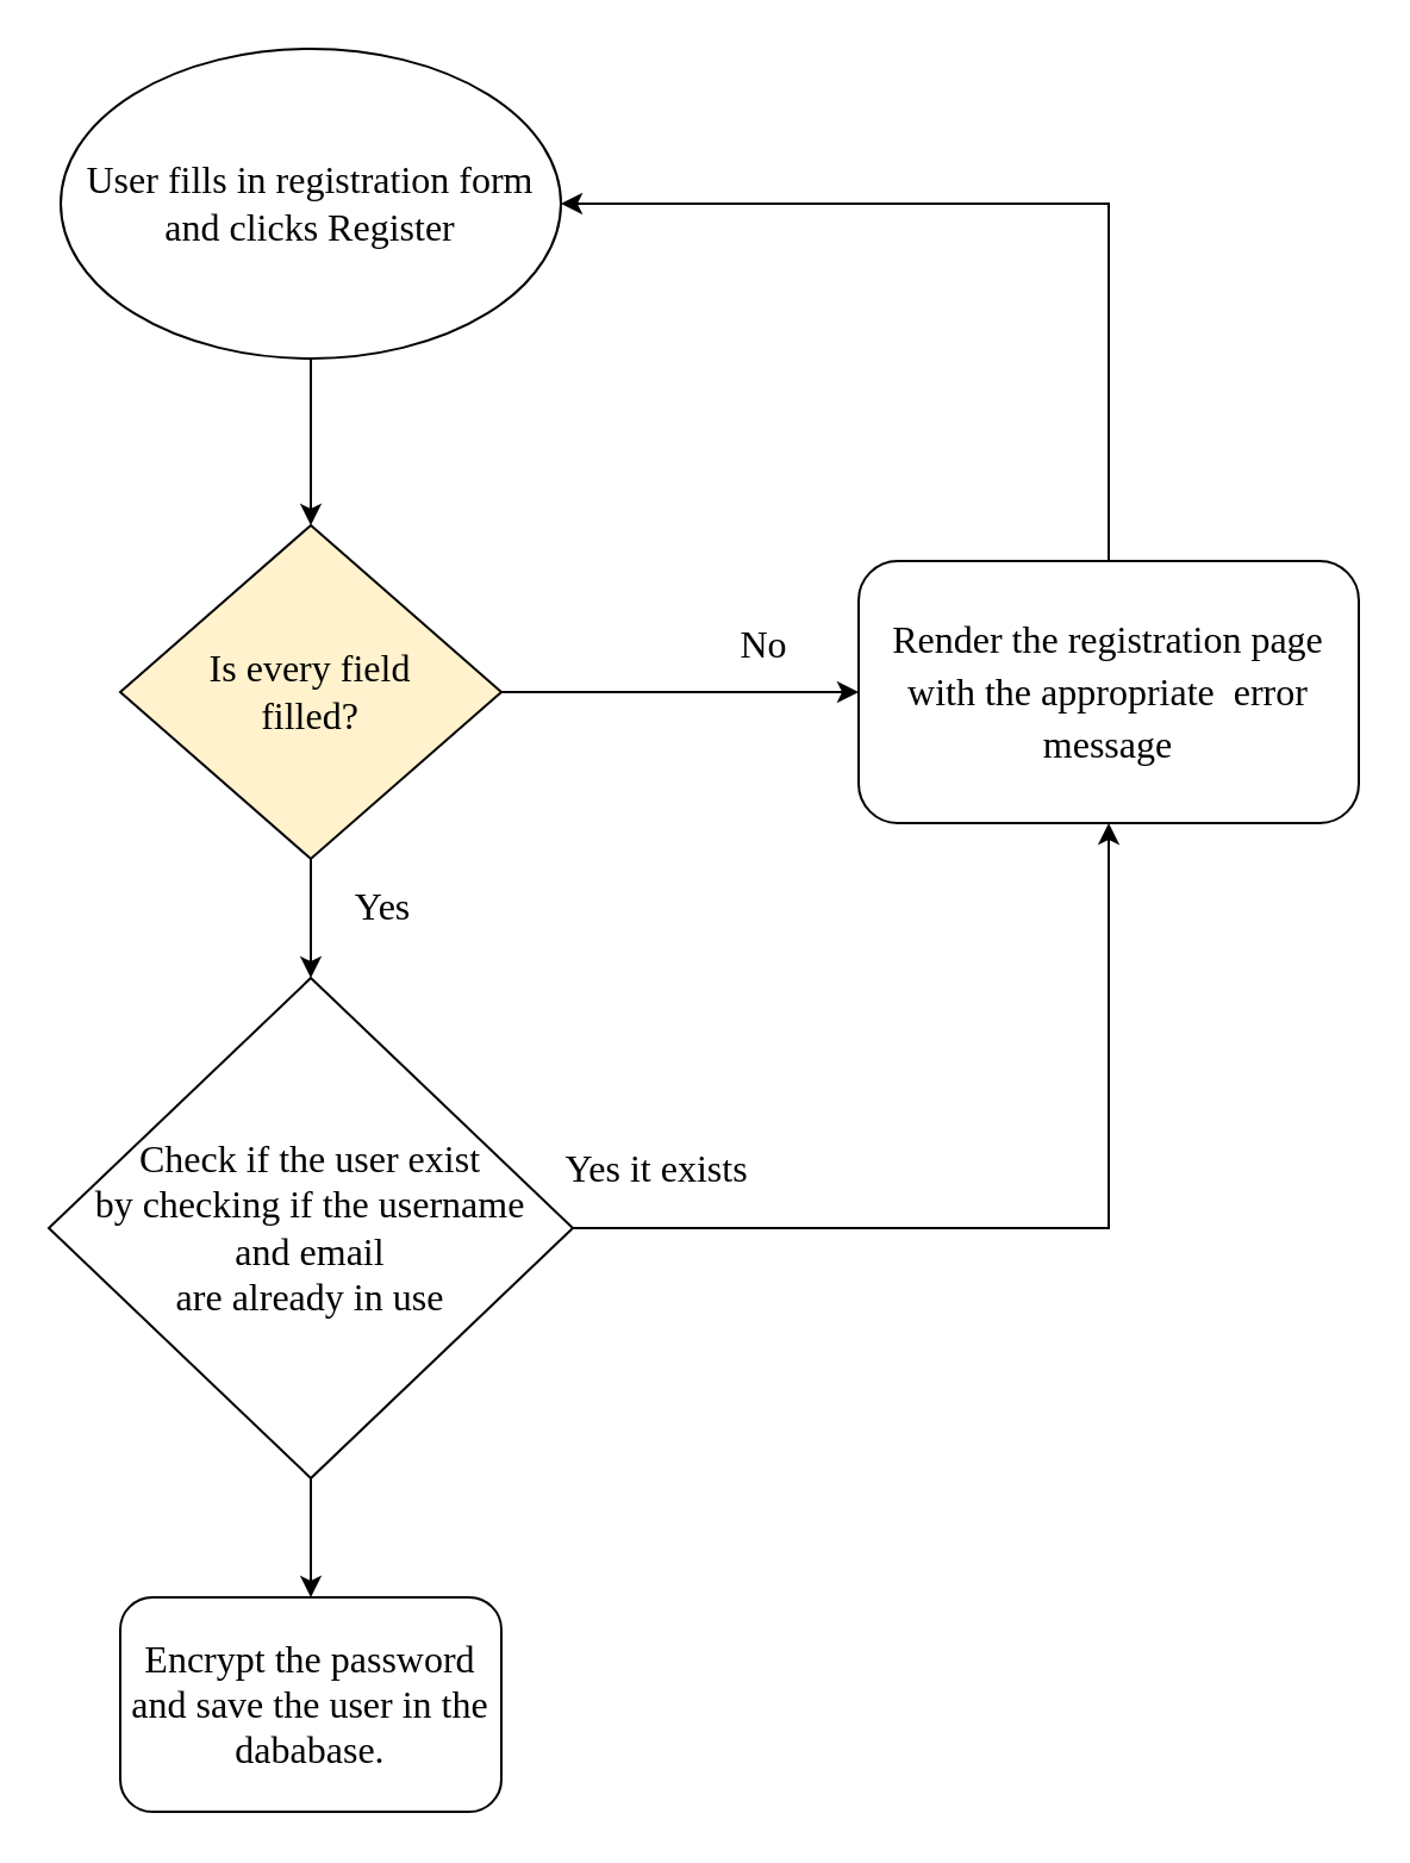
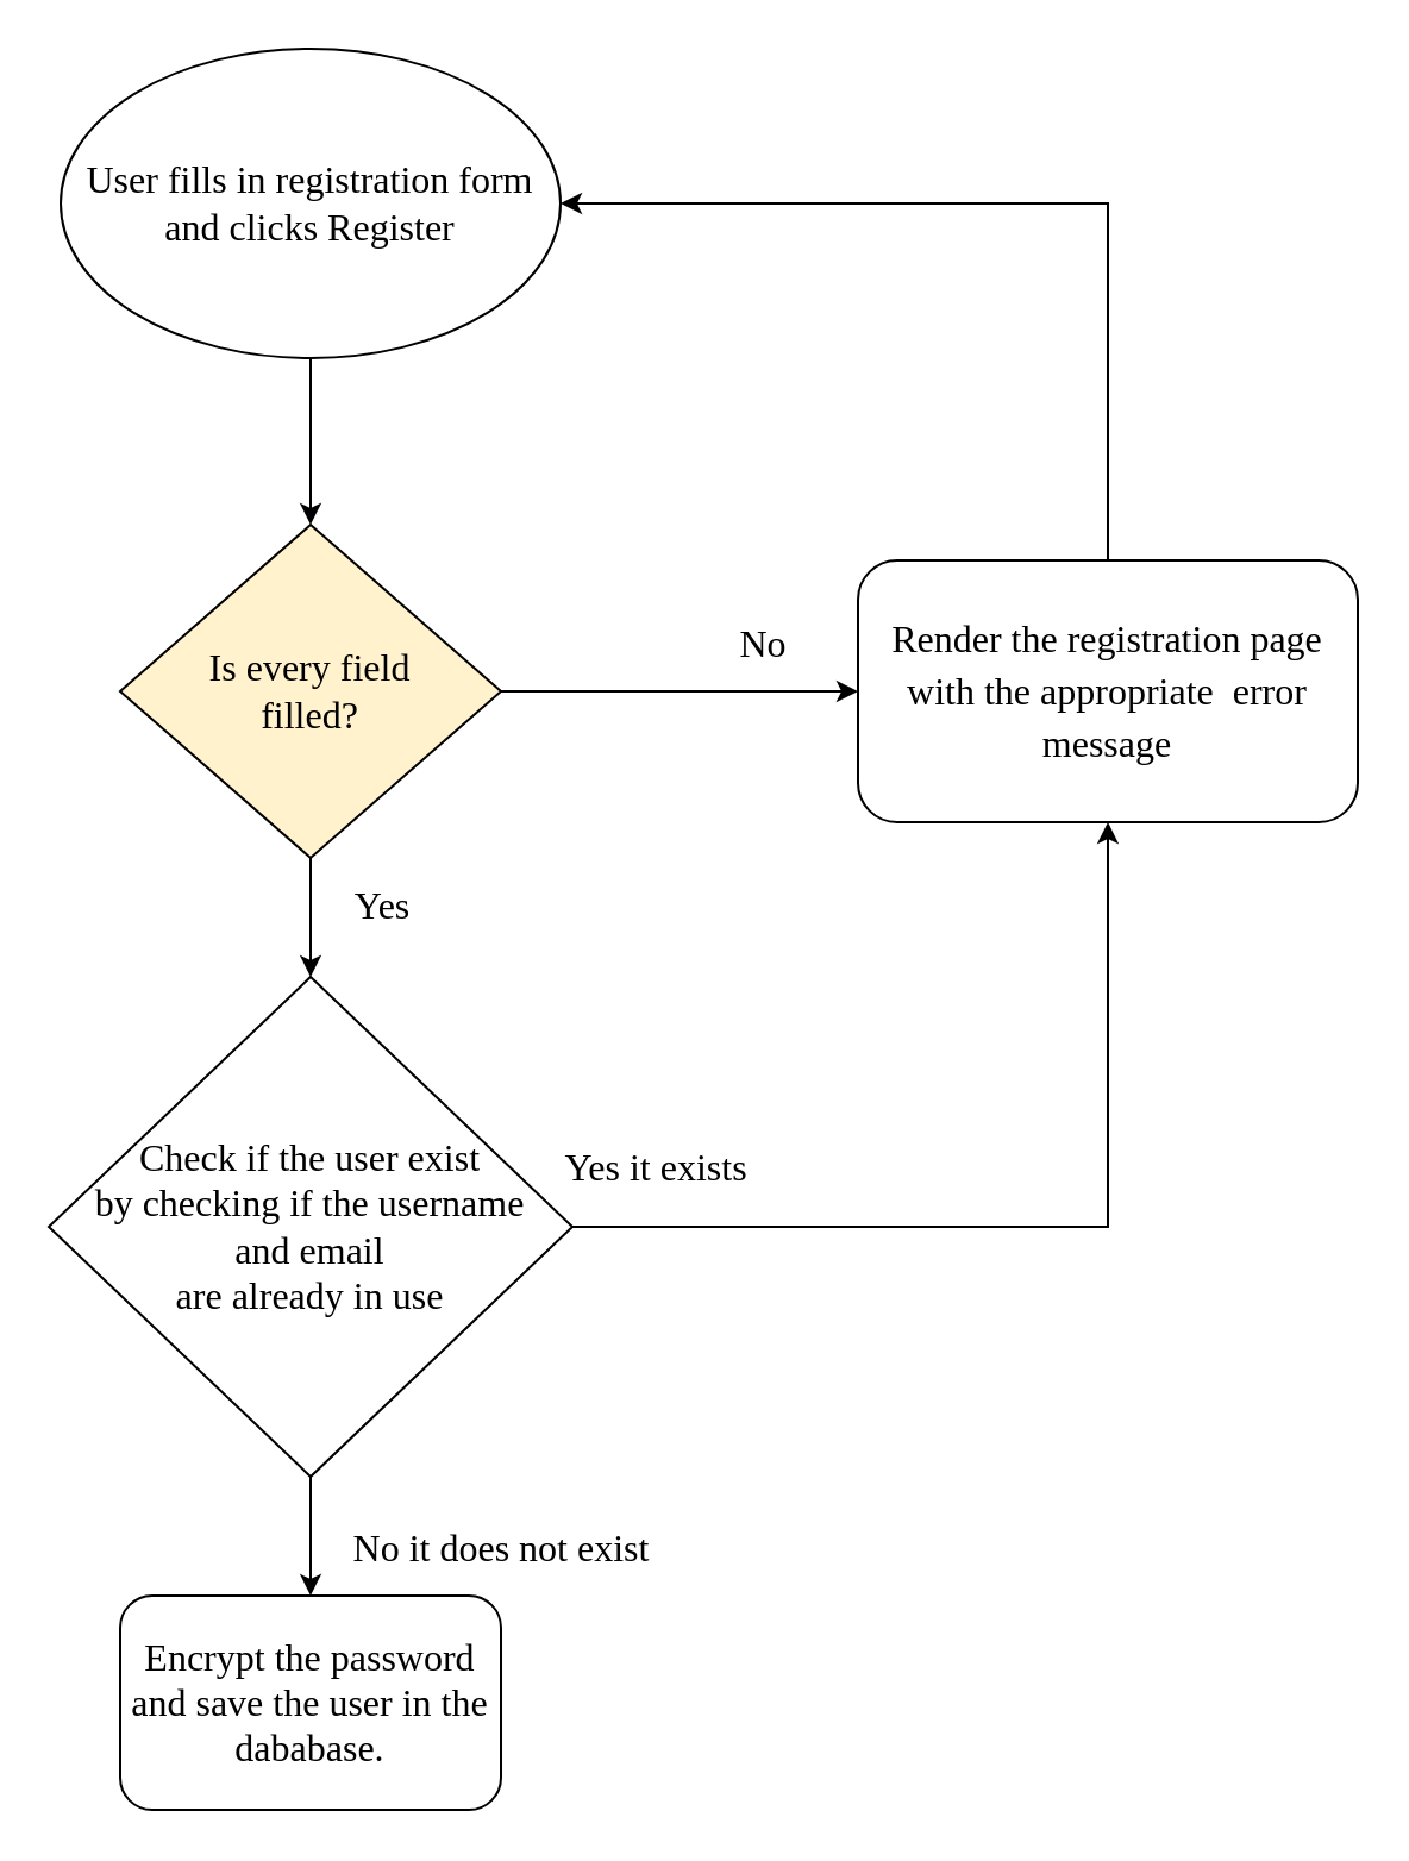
+ <mxCell id="13" value="No it does not exist" style="text;html=1;align=center;verticalAlign=middle;resizable=0;points=[];autosize=1;strokeColor=none;fillColor=none;fontSize=16;fontFamily=Times New Roman;" vertex="1" parent="1"><mxGeometry x="140" y="640" width="140" height="20" as="geometry" /></mxCell>
